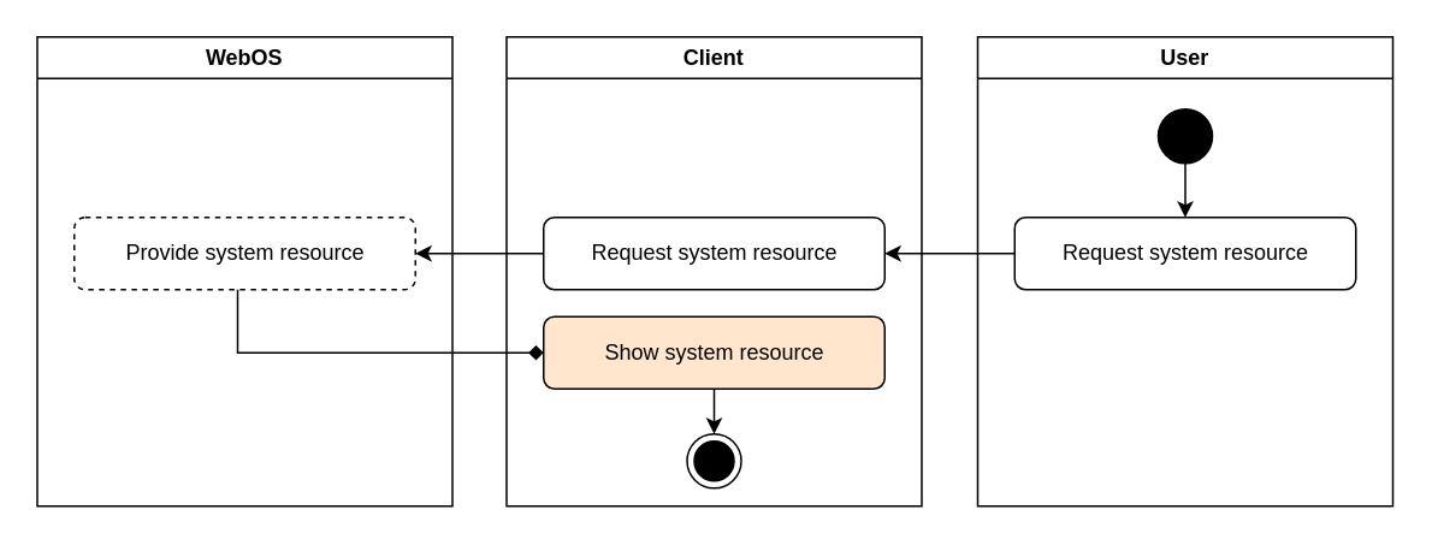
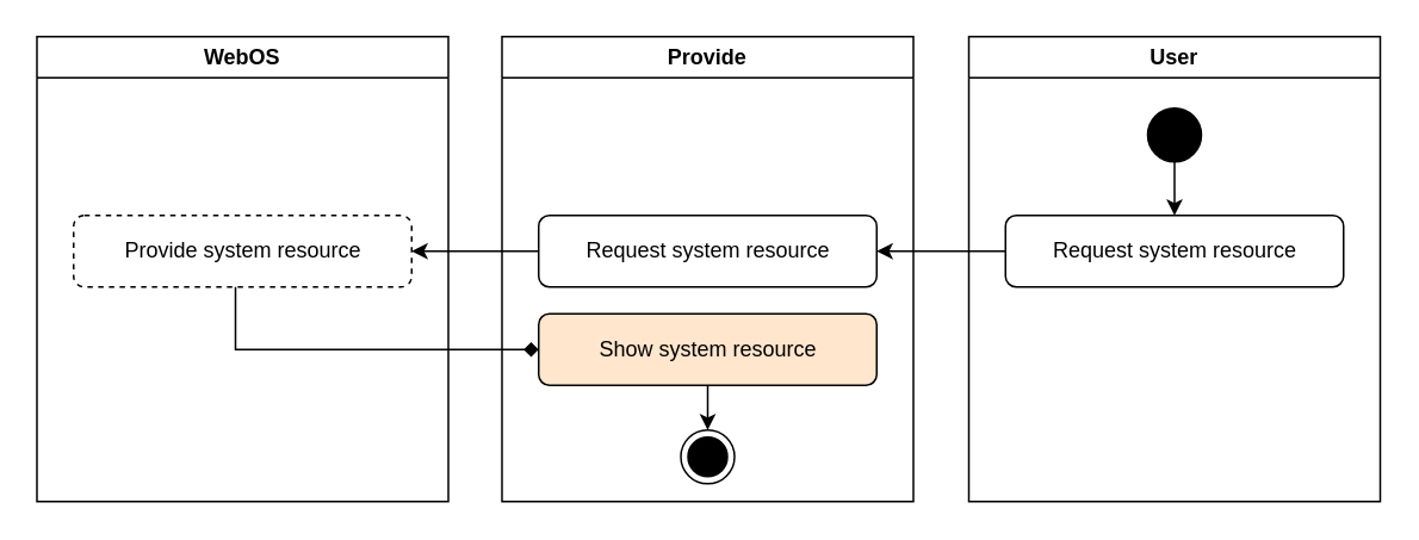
- <mxCell id="4" value="Client" style="swimlane;whiteSpace=wrap;html=1;" parent="1" vertex="1"><mxGeometry x="280" y="20" width="230" height="260" as="geometry" /></mxCell>
+ <mxCell id="4" value="Provide" style="swimlane;whiteSpace=wrap;html=1;" parent="1" vertex="1"><mxGeometry x="280" y="20" width="230" height="260" as="geometry" /></mxCell>
